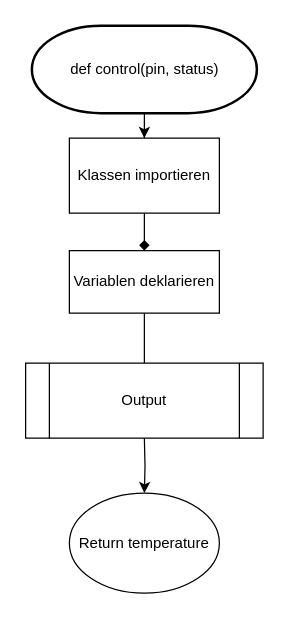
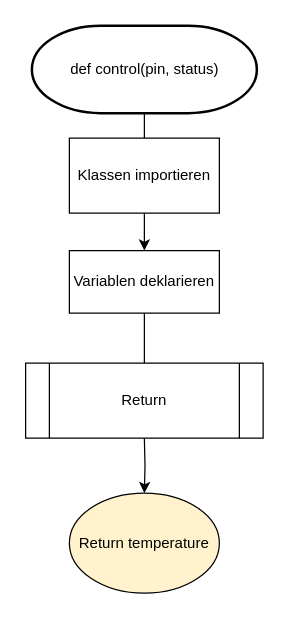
- <mxCell id="2" value="" style="edgeStyle=orthogonalEdgeStyle;rounded=0;orthogonalLoop=1;jettySize=auto;html=1;" edge="1" parent="1" source="3" target="5"><mxGeometry relative="1" as="geometry" /></mxCell>
+ <mxCell id="2" value="" style="edgeStyle=orthogonalEdgeStyle;rounded=0;orthogonalLoop=1;jettySize=auto;html=1;endArrow=none;" edge="1" parent="1" source="3" target="5"><mxGeometry relative="1" as="geometry" /></mxCell>
- <mxCell id="4" value="" style="edgeStyle=orthogonalEdgeStyle;rounded=0;orthogonalLoop=1;jettySize=auto;html=1;endArrow=diamond;" edge="1" parent="1" source="5" target="7"><mxGeometry relative="1" as="geometry" /></mxCell>
+ <mxCell id="4" value="" style="edgeStyle=orthogonalEdgeStyle;rounded=0;orthogonalLoop=1;jettySize=auto;html=1;" edge="1" parent="1" source="5" target="7"><mxGeometry relative="1" as="geometry" /></mxCell>
- <mxCell id="10" value="&lt;span&gt;Output&lt;/span&gt;" style="shape=process;whiteSpace=wrap;html=1;backgroundOutline=1;" vertex="1" parent="1"><mxGeometry x="20" y="290" width="190" height="60" as="geometry" /></mxCell>
+ <mxCell id="10" value="&lt;span&gt;Return&lt;/span&gt;" style="shape=process;whiteSpace=wrap;html=1;backgroundOutline=1;" vertex="1" parent="1"><mxGeometry x="20" y="290" width="190" height="60" as="geometry" /></mxCell>
- <mxCell id="9" value="Return temperature" style="ellipse;whiteSpace=wrap;html=1;rounded=0;" vertex="1" parent="1"><mxGeometry x="55" y="394" width="120" height="80" as="geometry" /></mxCell>
+ <mxCell id="9" value="Return temperature" style="ellipse;whiteSpace=wrap;html=1;rounded=0;fillColor=#fff2cc;" vertex="1" parent="1"><mxGeometry x="55" y="394" width="120" height="80" as="geometry" /></mxCell>
